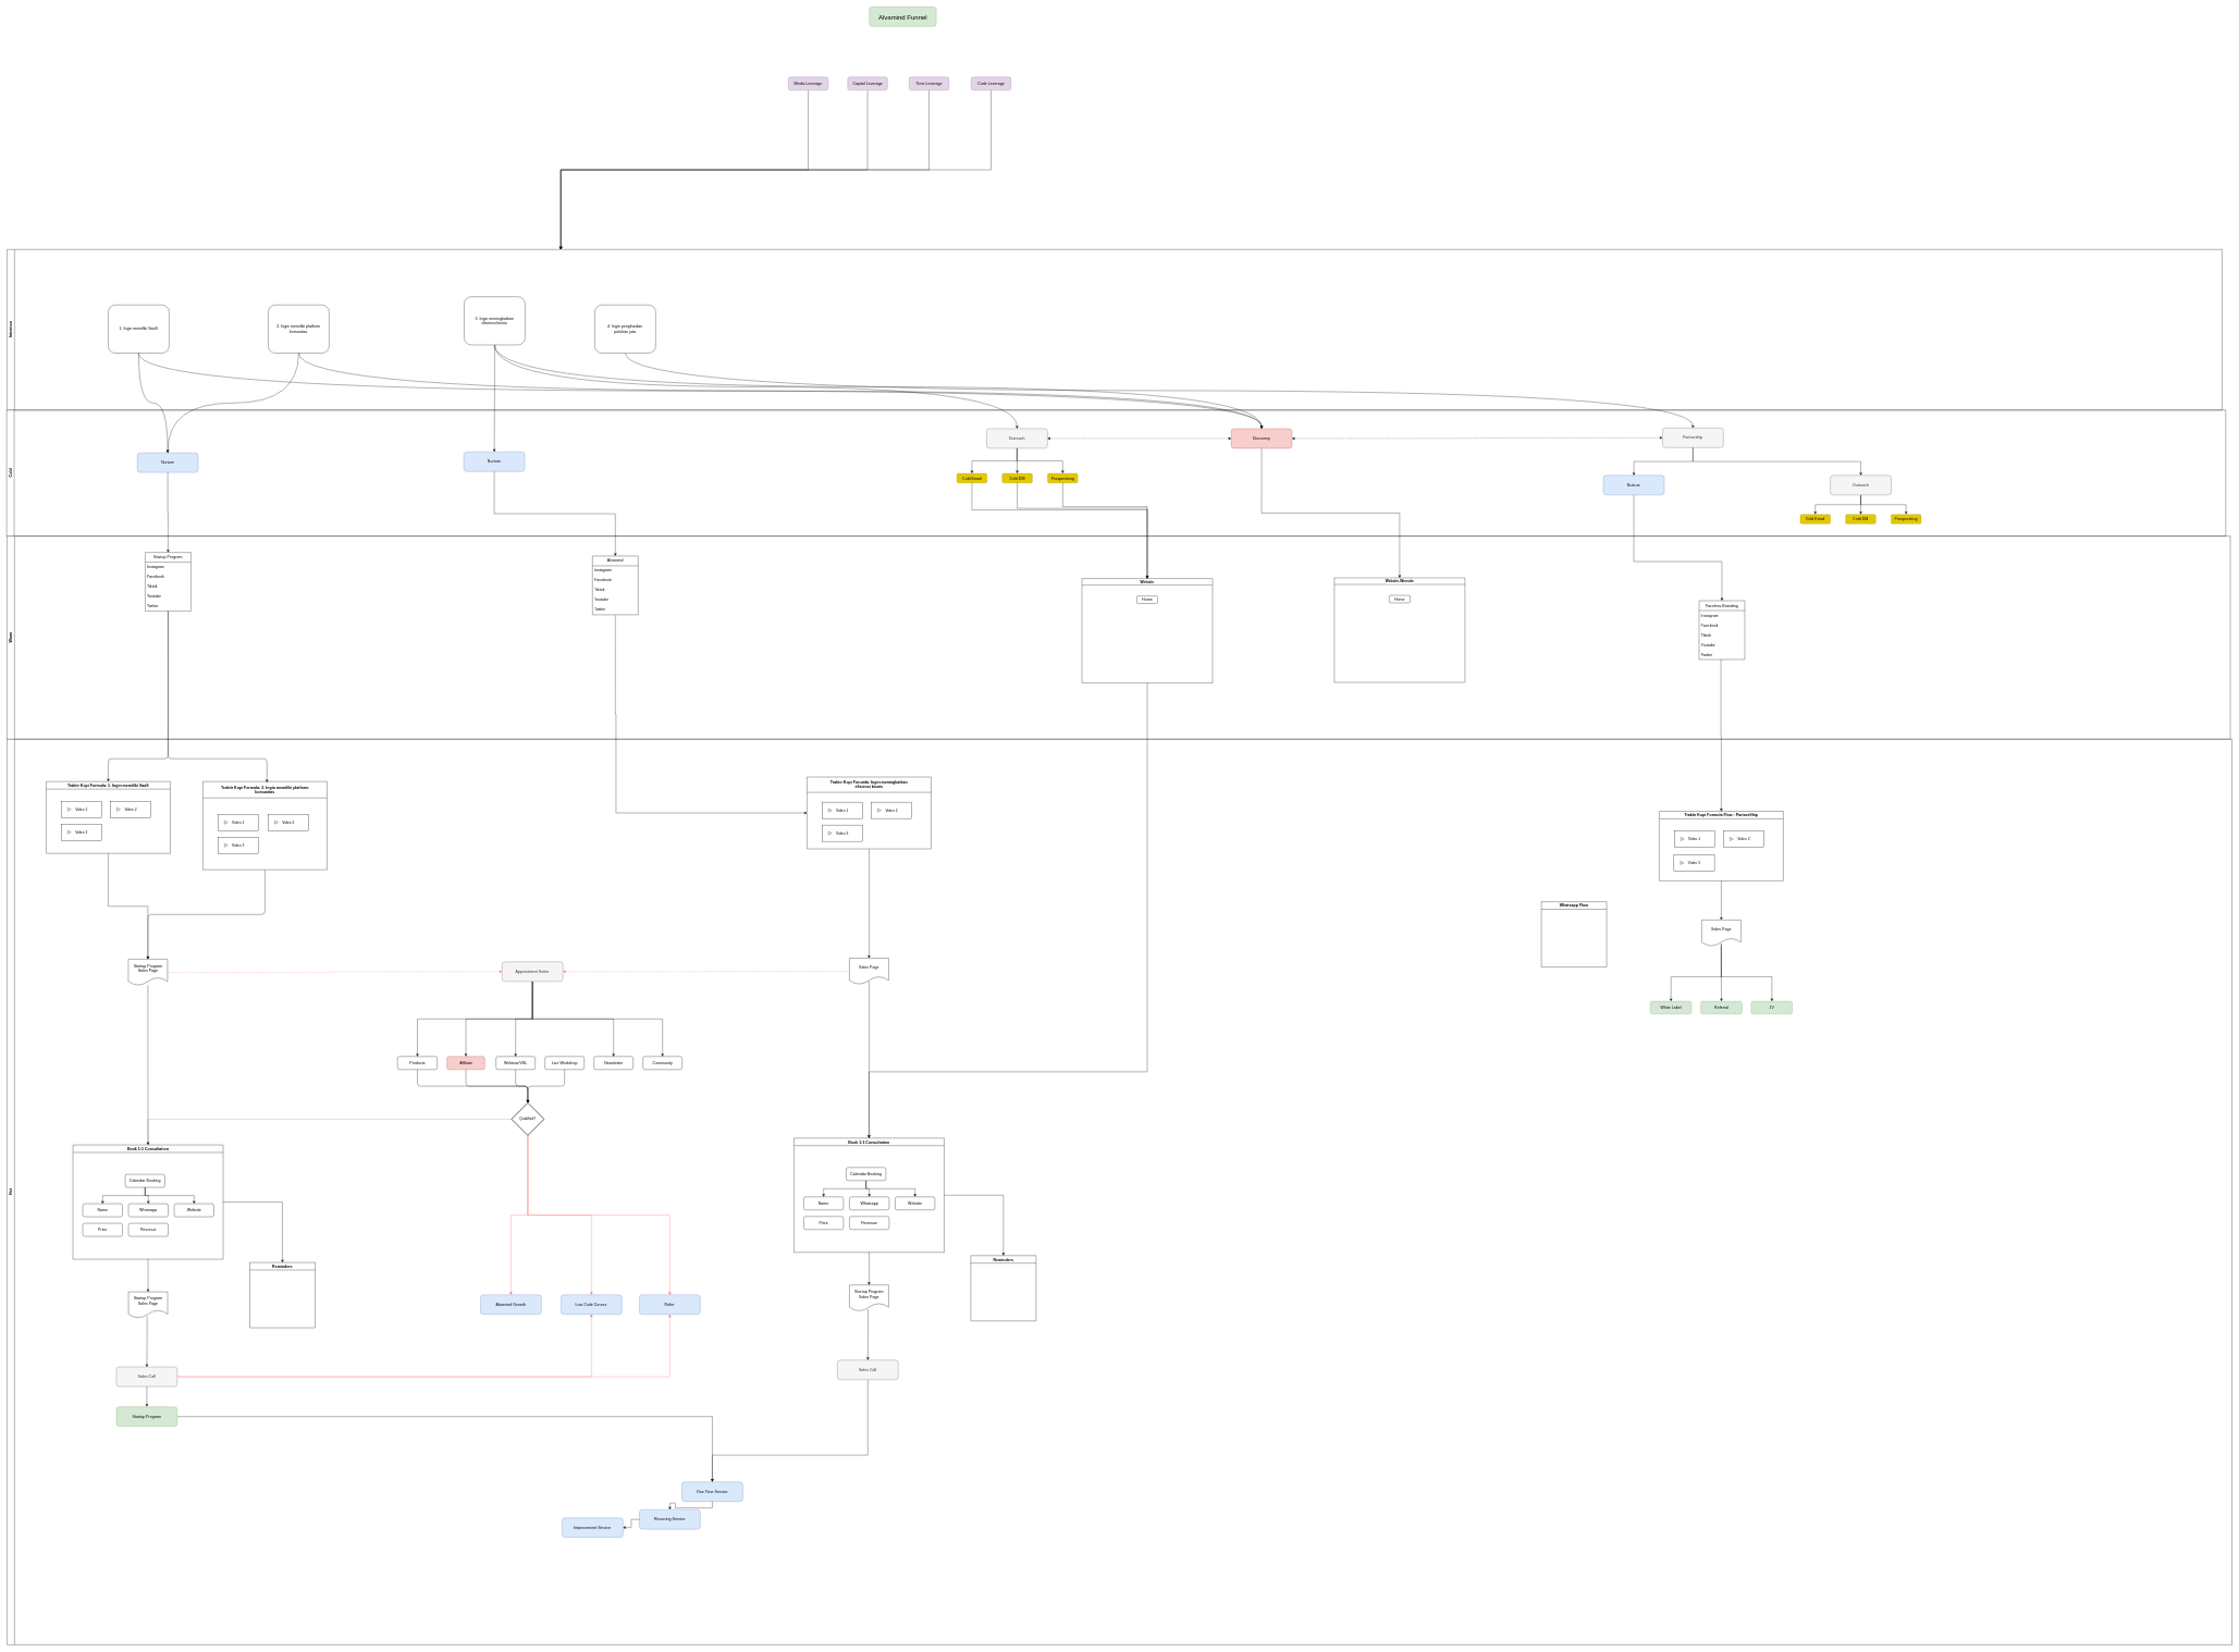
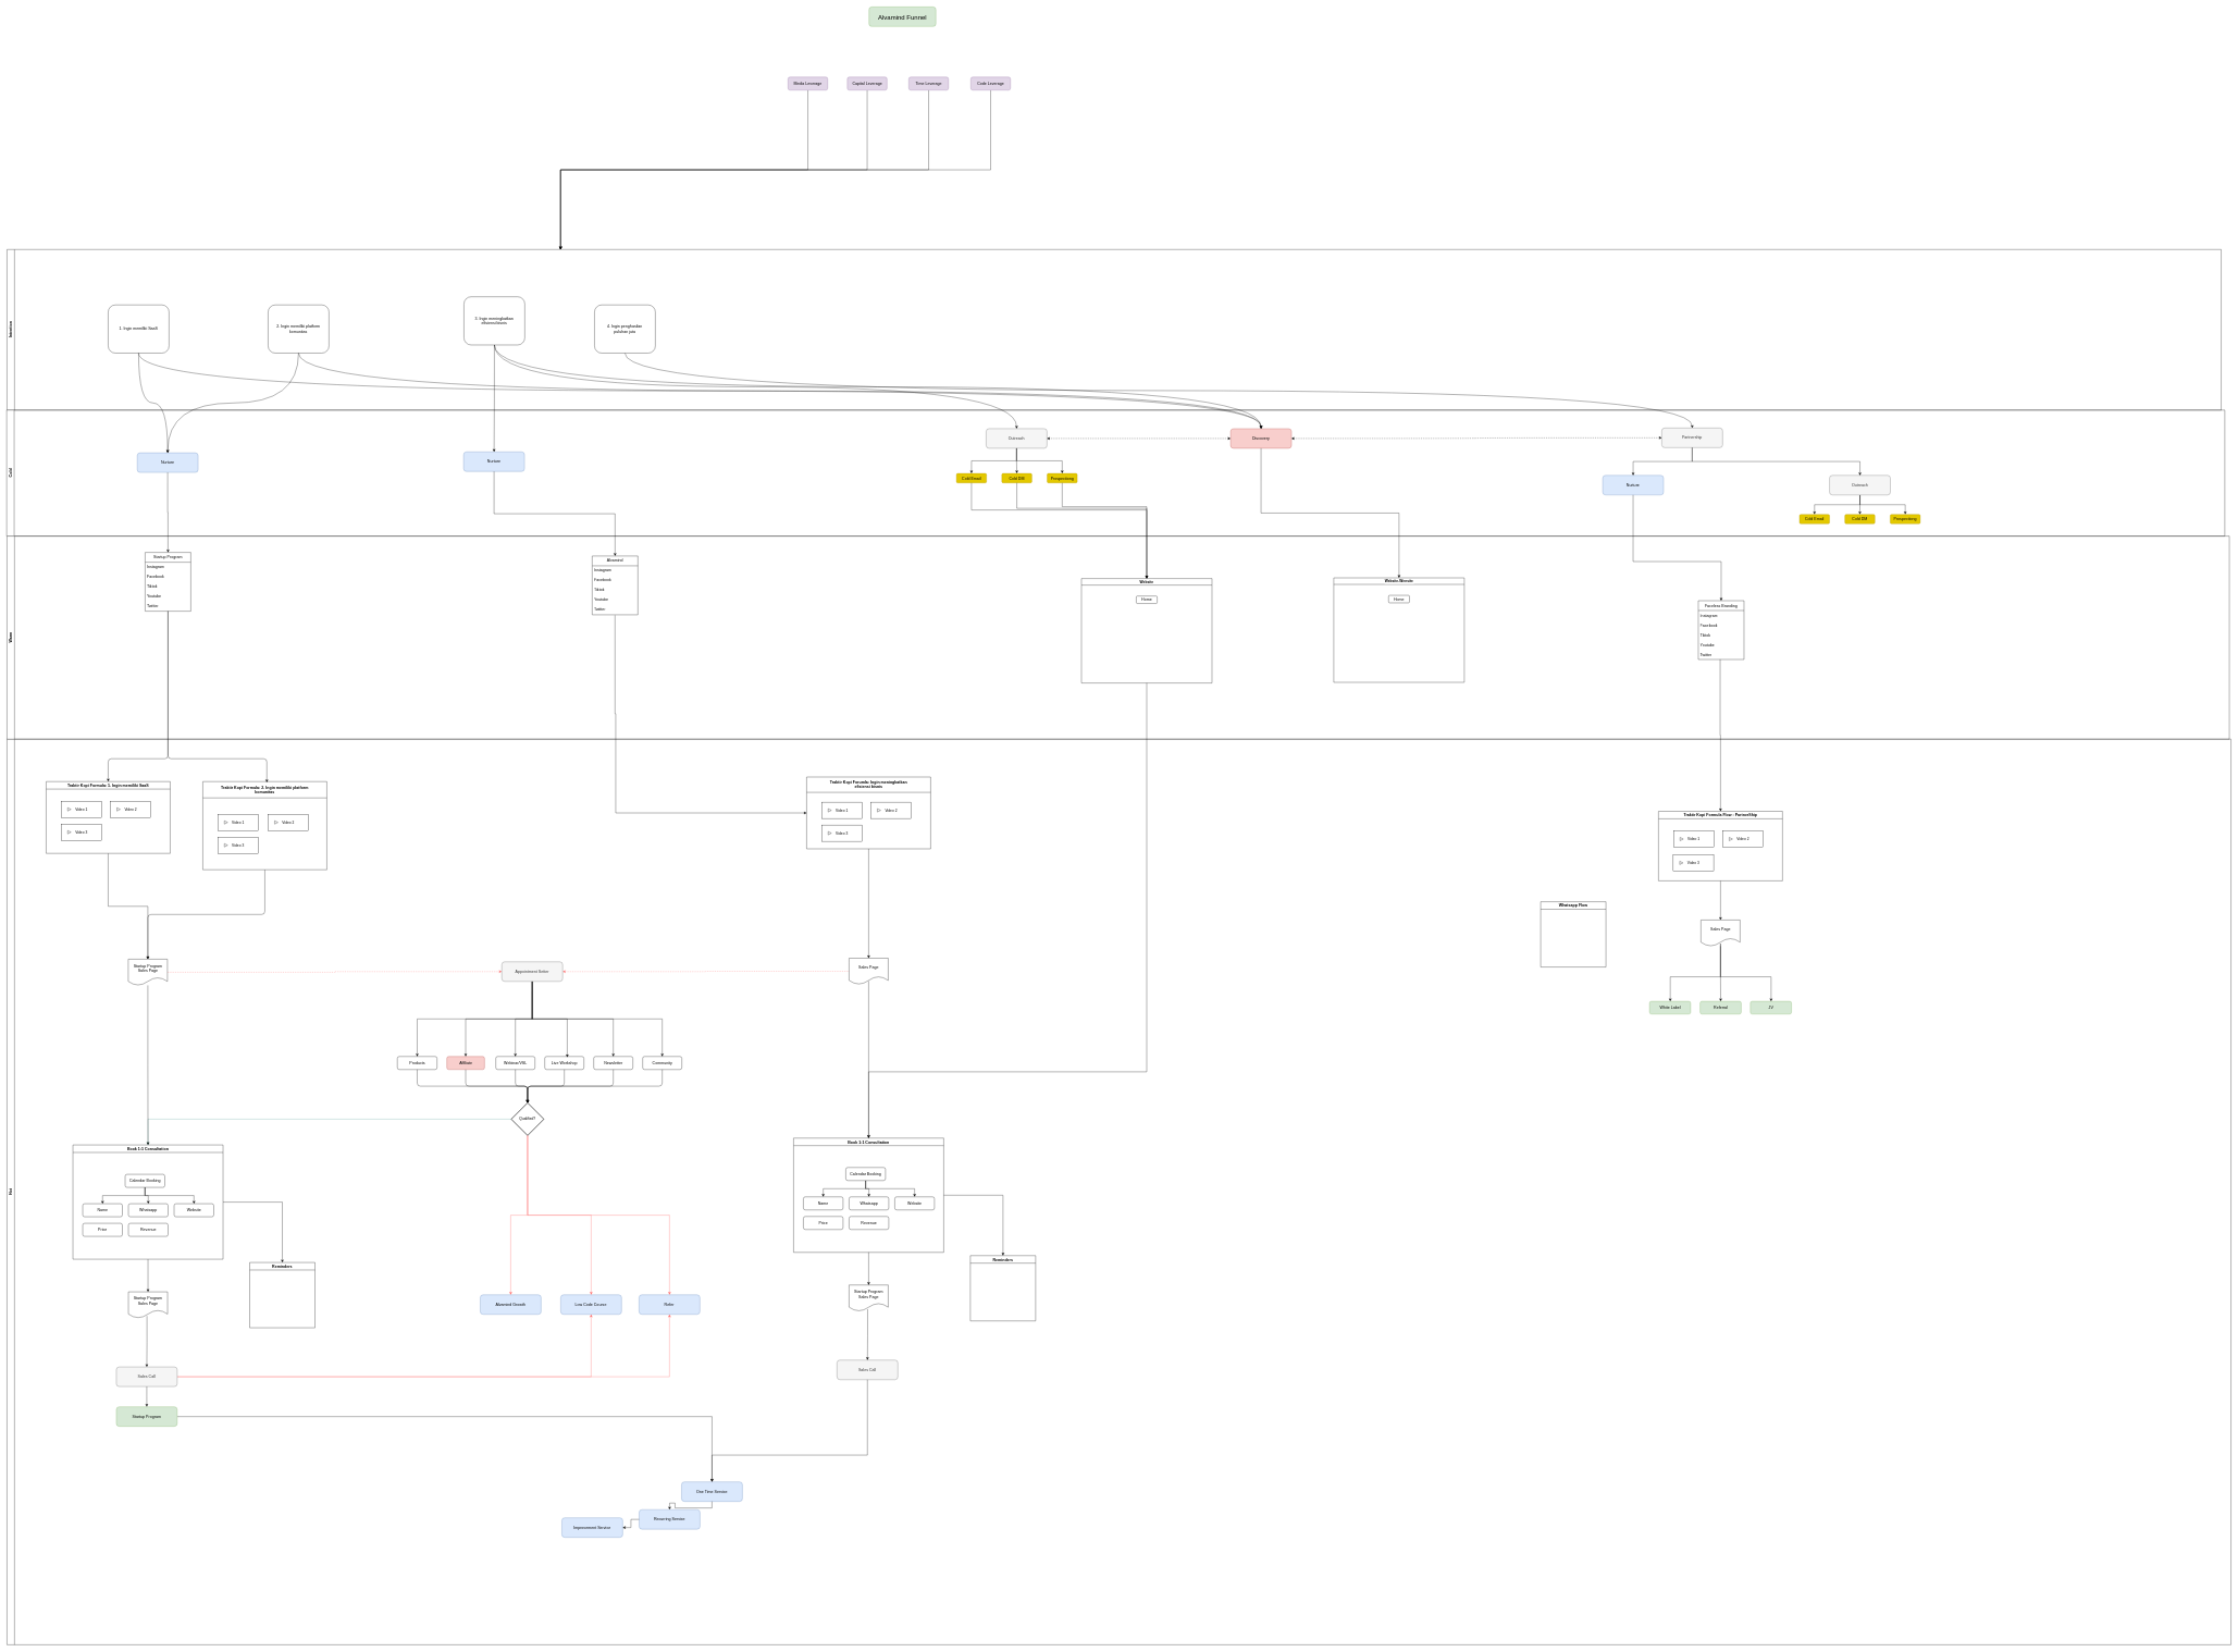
+ <mxCell id="99" style="edgeStyle=orthogonalEdgeStyle;rounded=0;orthogonalLoop=1;jettySize=auto;html=1;exitX=0.5;exitY=1;exitDx=0;exitDy=0;entryX=0.575;entryY=0.062;entryDx=0;entryDy=0;entryPerimeter=0;" edge="1" parent="86" source="98" target="90"><mxGeometry relative="1" as="geometry" /></mxCell>
+ <mxCell id="106" style="edgeStyle=orthogonalEdgeStyle;rounded=1;orthogonalLoop=1;jettySize=auto;html=1;exitX=0.5;exitY=1;exitDx=0;exitDy=0;curved=0;" edge="1" parent="86" source="91" target="100"><mxGeometry relative="1" as="geometry" /></mxCell>
+ <mxCell id="105" style="edgeStyle=orthogonalEdgeStyle;rounded=1;orthogonalLoop=1;jettySize=auto;html=1;exitX=0.5;exitY=1;exitDx=0;exitDy=0;entryX=0.5;entryY=0;entryDx=0;entryDy=0;entryPerimeter=0;curved=0;" edge="1" parent="86" source="92" target="100"><mxGeometry relative="1" as="geometry" /></mxCell>
